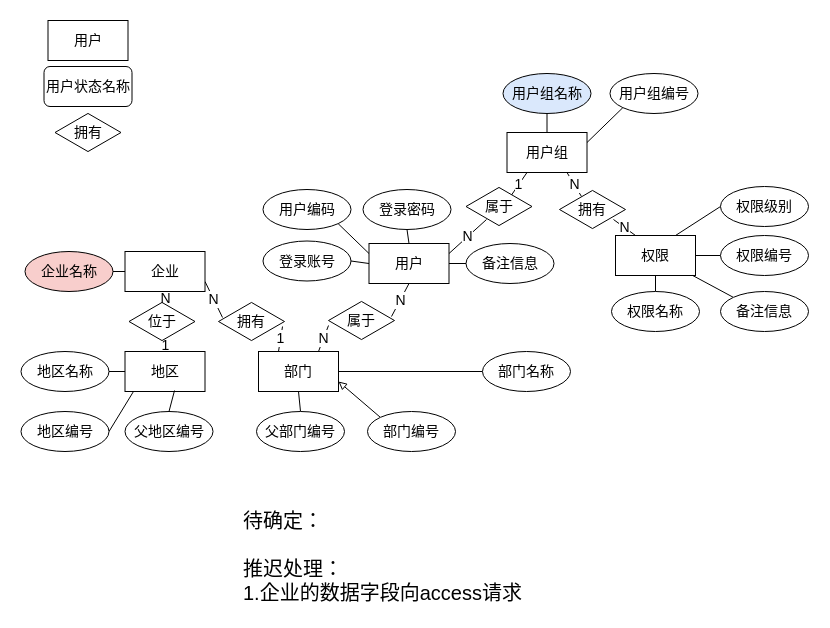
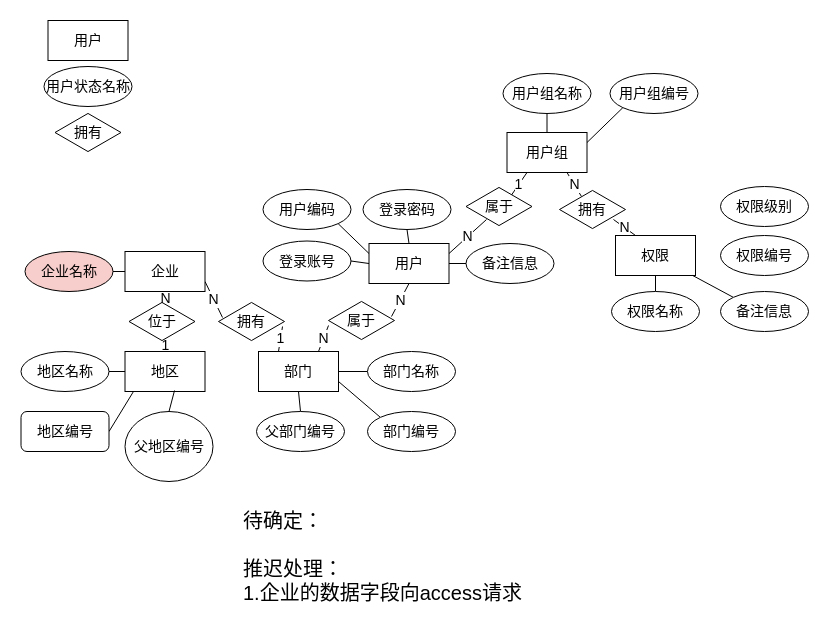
- <mxCell id="4" value="用户状态名称" style="whiteSpace=wrap;html=1;fontSize=14;rounded=1;" parent="1" vertex="1"><mxGeometry x="43.5" y="66" width="88" height="40" as="geometry" /></mxCell>
+ <mxCell id="4" value="用户状态名称" style="ellipse;whiteSpace=wrap;html=1;fontSize=14;" parent="1" vertex="1"><mxGeometry x="43.5" y="66" width="88" height="40" as="geometry" /></mxCell>
- <mxCell id="18" value="用户组名称" style="ellipse;whiteSpace=wrap;html=1;fontSize=14;fillColor=#dae8fc;" parent="1" vertex="1"><mxGeometry x="502.5" y="73" width="88" height="40" as="geometry" /></mxCell>
+ <mxCell id="18" value="用户组名称" style="ellipse;whiteSpace=wrap;html=1;fontSize=14;" parent="1" vertex="1"><mxGeometry x="502.5" y="73" width="88" height="40" as="geometry" /></mxCell>
- <mxCell id="59" style="edgeStyle=none;rounded=0;orthogonalLoop=1;jettySize=auto;html=1;exitX=0;exitY=0.5;exitDx=0;exitDy=0;entryX=0.75;entryY=0;entryDx=0;entryDy=0;startArrow=none;startFill=0;endArrow=none;endFill=0;fontSize=14;" edge="1" parent="1" source="60" target="20"><mxGeometry relative="1" as="geometry" /></mxCell>
- <mxCell id="27" style="edgeStyle=none;rounded=0;orthogonalLoop=1;jettySize=auto;html=1;exitX=0;exitY=0.5;exitDx=0;exitDy=0;entryX=1;entryY=0.5;entryDx=0;entryDy=0;startArrow=none;startFill=0;endArrow=none;endFill=0;fontSize=14;" edge="1" parent="1" source="28" target="20"><mxGeometry relative="1" as="geometry" /></mxCell>
- <mxCell id="41" value="部门名称" style="ellipse;whiteSpace=wrap;html=1;fontSize=14;" parent="1" vertex="1"><mxGeometry x="482" y="351" width="88" height="40" as="geometry" /></mxCell>
+ <mxCell id="41" value="部门名称" style="ellipse;whiteSpace=wrap;html=1;fontSize=14;" parent="1" vertex="1"><mxGeometry x="367" y="351" width="88" height="40" as="geometry" /></mxCell>
- <mxCell id="42" style="edgeStyle=none;rounded=0;orthogonalLoop=1;jettySize=auto;html=1;exitX=0;exitY=0;exitDx=0;exitDy=0;entryX=1;entryY=0.75;entryDx=0;entryDy=0;startArrow=none;startFill=0;endArrow=block;endFill=0;fontSize=14;" edge="1" parent="1" source="43" target="39"><mxGeometry relative="1" as="geometry" /></mxCell>
+ <mxCell id="42" style="edgeStyle=none;rounded=0;orthogonalLoop=1;jettySize=auto;html=1;exitX=0;exitY=0;exitDx=0;exitDy=0;entryX=1;entryY=0.75;entryDx=0;entryDy=0;startArrow=none;startFill=0;endArrow=none;endFill=0;fontSize=14;" edge="1" parent="1" source="43" target="39"><mxGeometry relative="1" as="geometry" /></mxCell>
- <mxCell id="36" value="地区编号" style="ellipse;whiteSpace=wrap;html=1;fontSize=14;" parent="1" vertex="1"><mxGeometry x="20.5" y="411" width="88" height="40" as="geometry" /></mxCell>
+ <mxCell id="36" value="地区编号" style="whiteSpace=wrap;html=1;fontSize=14;rounded=1;" parent="1" vertex="1"><mxGeometry x="20.5" y="411" width="88" height="40" as="geometry" /></mxCell>
- <mxCell id="47" value="父地区编号" style="ellipse;whiteSpace=wrap;html=1;fontSize=14;" parent="1" vertex="1"><mxGeometry x="124.5" y="411" width="88" height="40" as="geometry" /></mxCell>
+ <mxCell id="47" value="父地区编号" style="ellipse;whiteSpace=wrap;html=1;fontSize=14;" parent="1" vertex="1"><mxGeometry x="124.5" y="411" width="88" height="70" as="geometry" /></mxCell>
